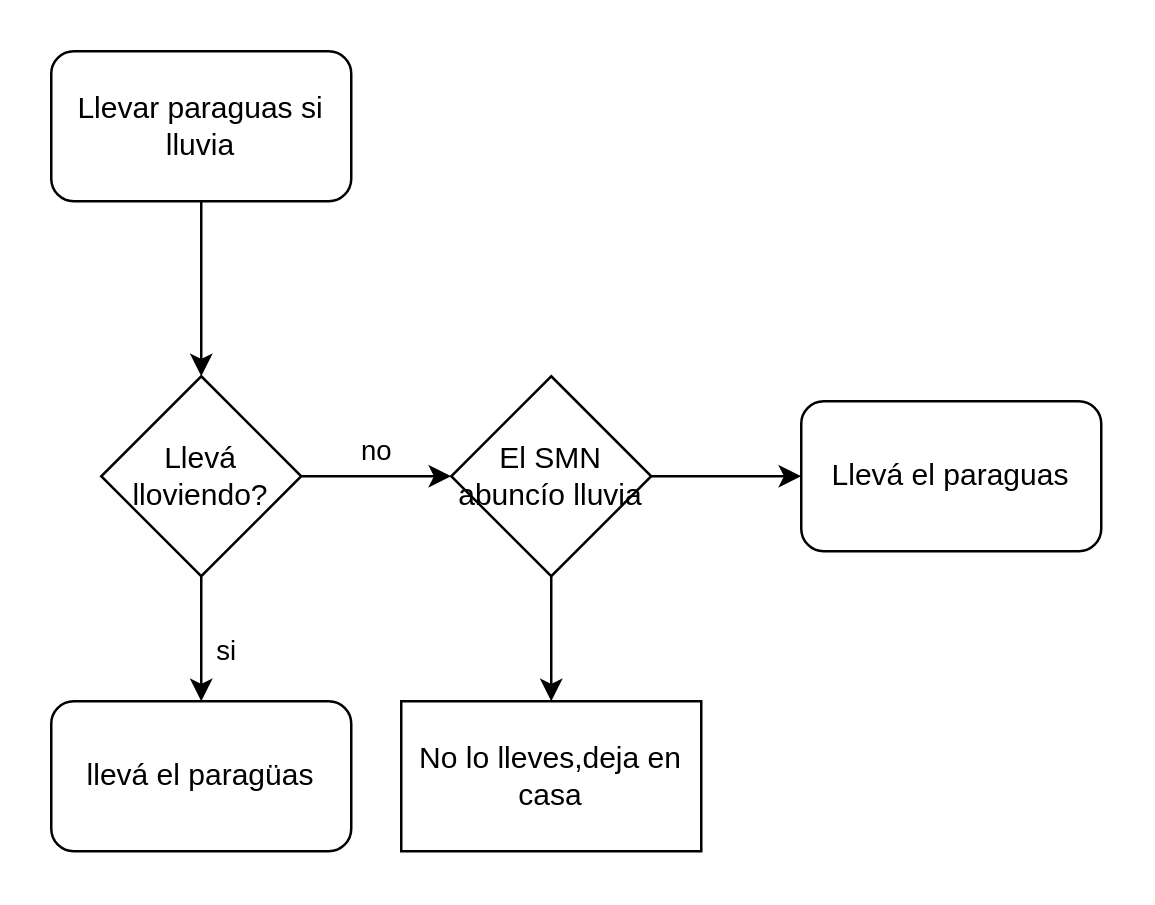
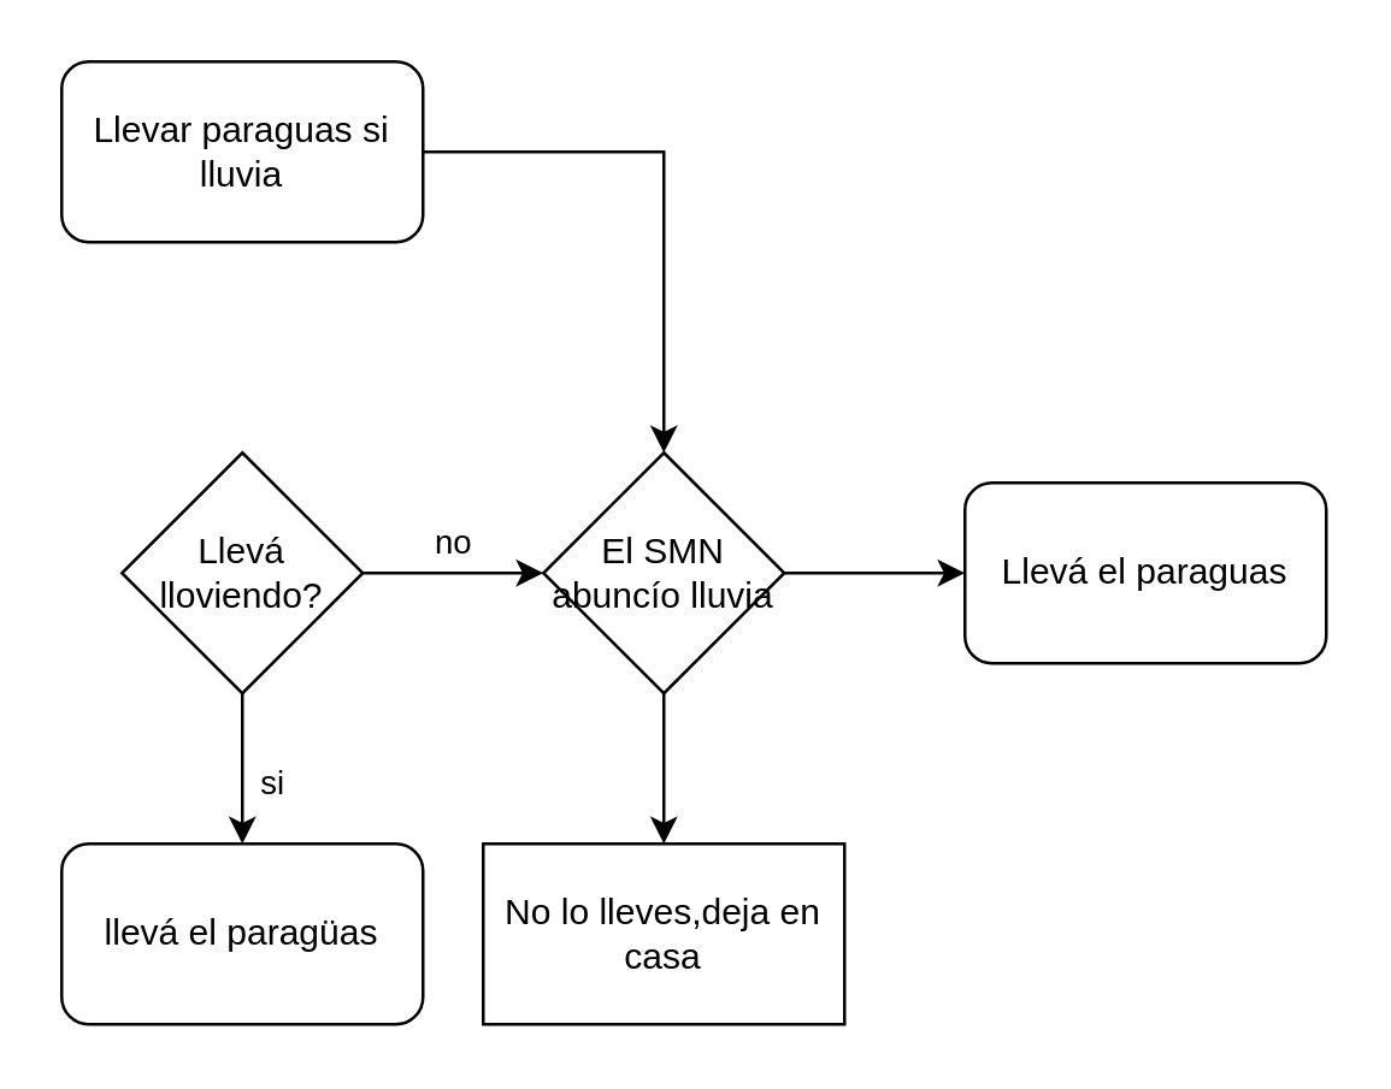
- <mxCell id="4" value="" style="edgeStyle=orthogonalEdgeStyle;rounded=0;orthogonalLoop=1;jettySize=auto;html=1;" edge="1" parent="1" source="5" target="3"><mxGeometry relative="1" as="geometry" /></mxCell>
+ <mxCell id="4" value="" style="edgeStyle=orthogonalEdgeStyle;rounded=0;orthogonalLoop=1;jettySize=auto;html=1;" edge="1" parent="1" source="5" target="8"><mxGeometry relative="1" as="geometry" /></mxCell>
